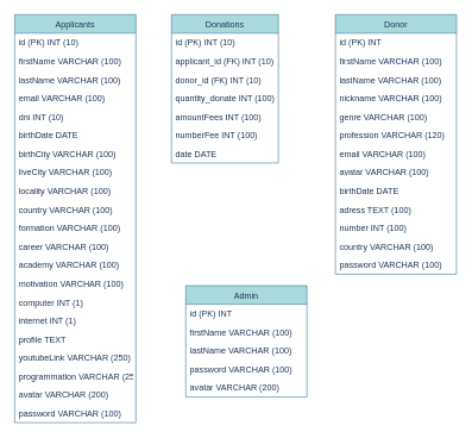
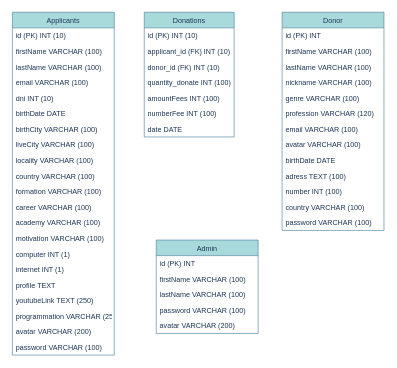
- <mxCell id="20" value="youtubeLink VARCHAR (250)    " style="text;strokeColor=none;fillColor=none;align=left;verticalAlign=top;spacingLeft=4;spacingRight=4;overflow=hidden;rotatable=0;points=[[0,0.5],[1,0.5]];portConstraint=eastwest;fontColor=#1D3557;" vertex="1" parent="2"><mxGeometry y="468" width="170" height="26" as="geometry" /></mxCell>
+ <mxCell id="20" value="youtubeLink TEXT (250)    " style="text;strokeColor=none;fillColor=none;align=left;verticalAlign=top;spacingLeft=4;spacingRight=4;overflow=hidden;rotatable=0;points=[[0,0.5],[1,0.5]];portConstraint=eastwest;fontColor=#1D3557;" vertex="1" parent="2"><mxGeometry y="468" width="170" height="26" as="geometry" /></mxCell>
